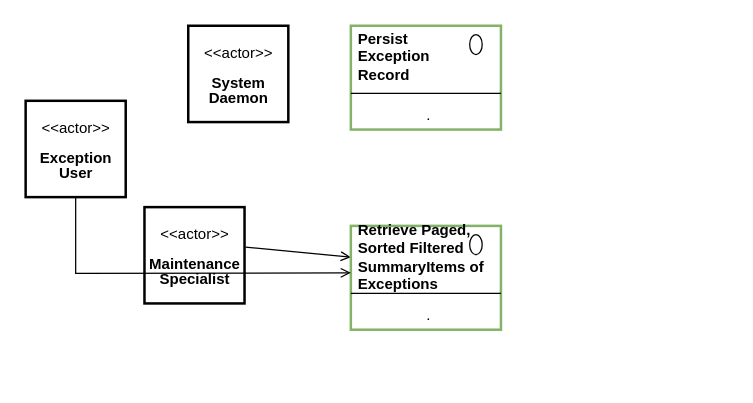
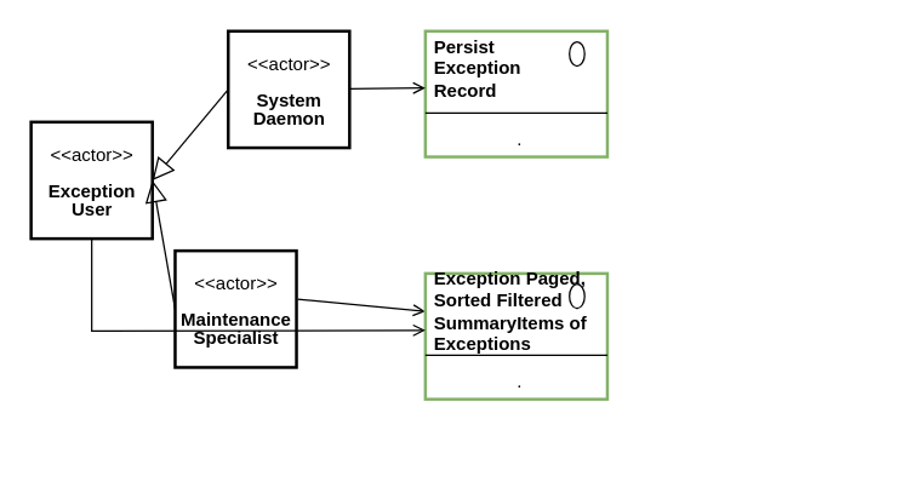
+ <mxCell id="17" style="edgeStyle=none;rounded=0;orthogonalLoop=1;jettySize=auto;html=1;entryX=0;entryY=0.75;entryDx=0;entryDy=0;endArrow=open;endFill=0;" edge="1" parent="1" source="18" target="13"><mxGeometry relative="1" as="geometry" /></mxCell>
+ <mxCell id="2" value="" style="endArrow=block;endFill=0;endSize=12;html=1;strokeColor=#000000;fontSize=10;entryX=1;entryY=0.5;entryDx=0;entryDy=0;exitX=0;exitY=0.5;exitDx=0;exitDy=0;" edge="1" parent="1" source="18" target="19"><mxGeometry width="160" relative="1" as="geometry"><mxPoint x="160" y="270" as="sourcePoint" /><mxPoint x="160" y="300" as="targetPoint" /></mxGeometry></mxCell>
+ <mxCell id="20" value="" style="endArrow=block;endFill=0;endSize=12;html=1;strokeColor=#000000;fontSize=10;entryX=1;entryY=0.5;entryDx=0;entryDy=0;exitX=0;exitY=0.5;exitDx=0;exitDy=0;" edge="1" parent="1" source="5" target="19"><mxGeometry width="160" relative="1" as="geometry"><mxPoint x="150" y="68.5" as="sourcePoint" /><mxPoint x="110" y="128.5" as="targetPoint" /></mxGeometry></mxCell>
- <mxCell id="7" value="Retrieve Paged, &lt;br&gt;Sorted Filtered&lt;br&gt;SummaryItems of &lt;br&gt;Exceptions" style="html=1;align=left;spacingLeft=4;verticalAlign=middle;strokeColor=none;fillColor=none;fontStyle=1" vertex="1" parent="6"><mxGeometry width="120" height="50" as="geometry" /></mxCell>
+ <mxCell id="7" value="Exception Paged, &lt;br&gt;Sorted Filtered&lt;br&gt;SummaryItems of &lt;br&gt;Exceptions" style="html=1;align=left;spacingLeft=4;verticalAlign=middle;strokeColor=none;fillColor=none;fontStyle=1" vertex="1" parent="6"><mxGeometry width="120" height="50" as="geometry" /></mxCell>
